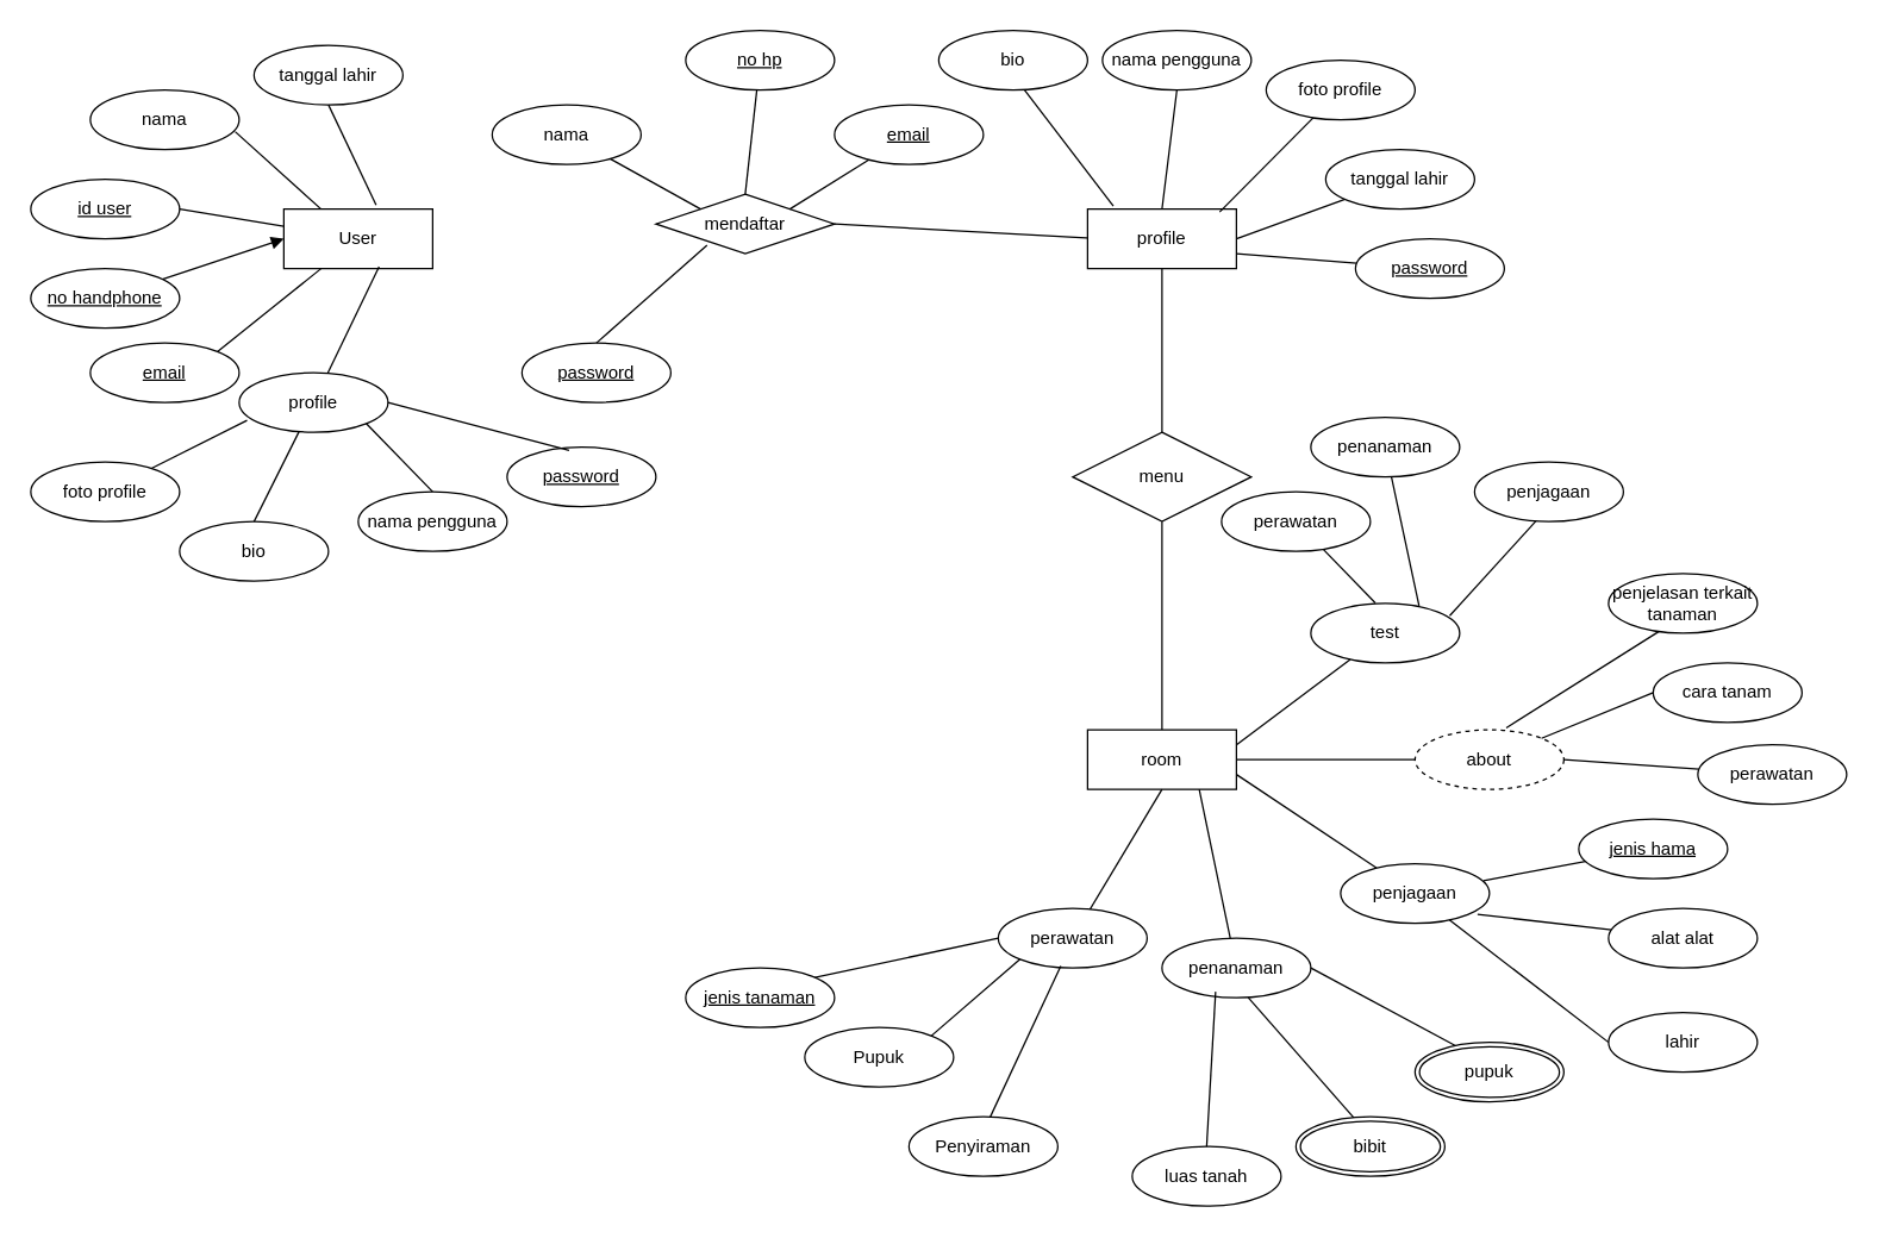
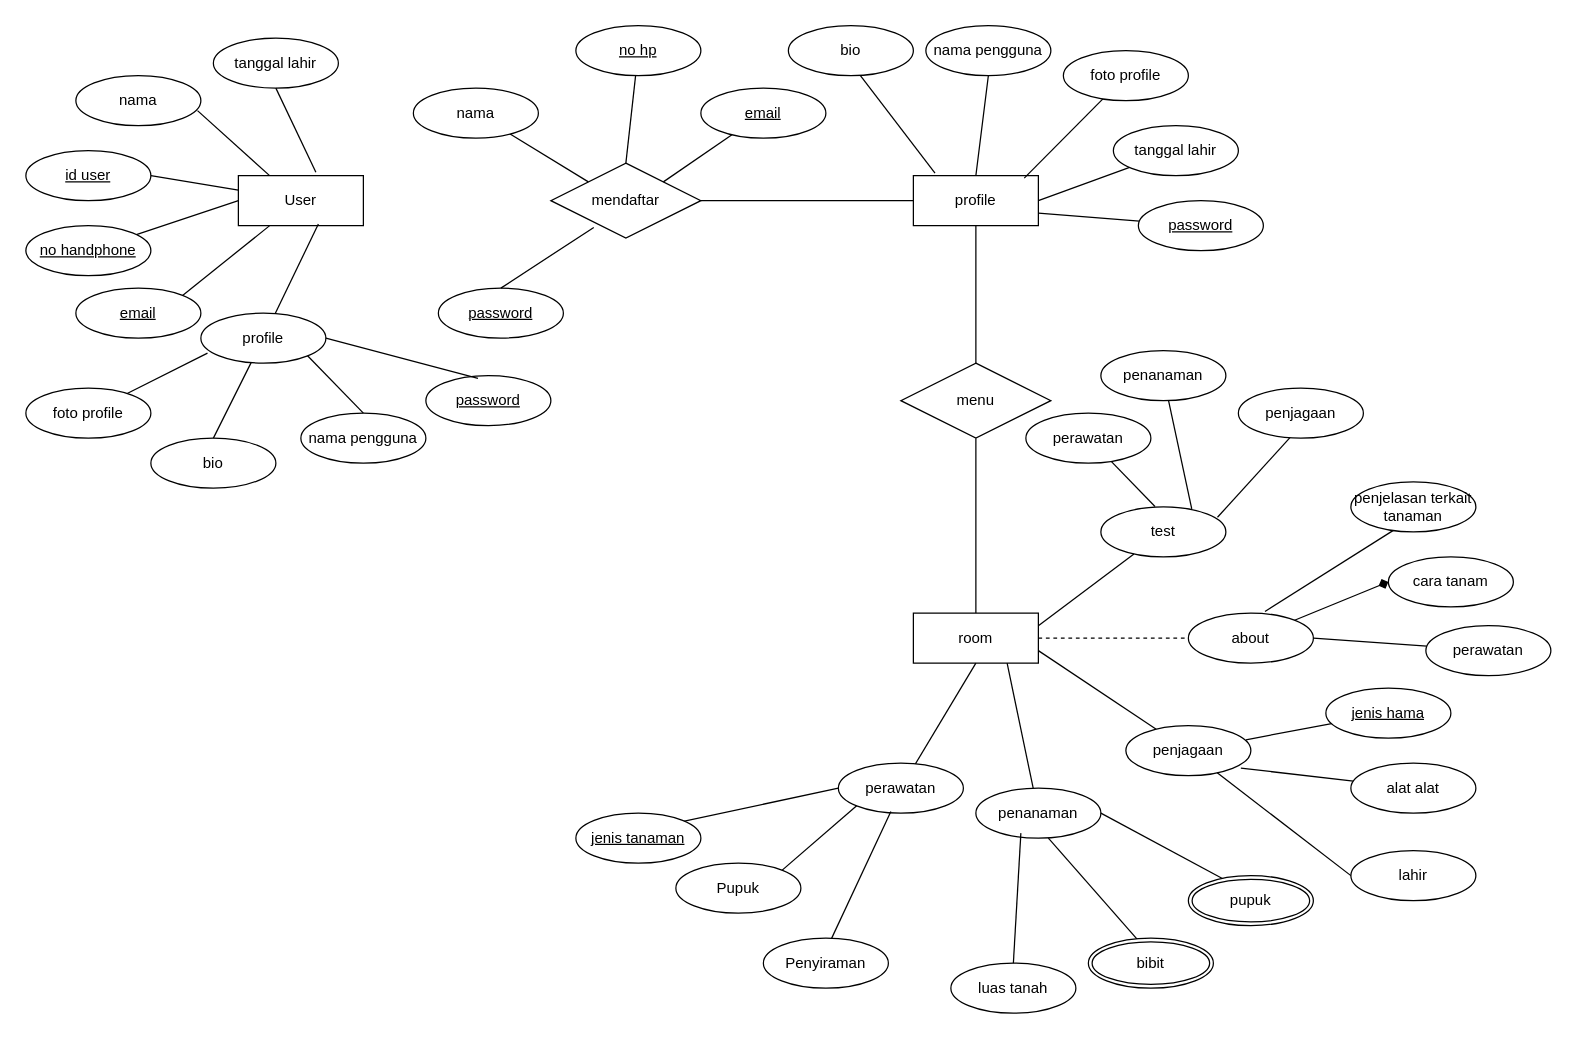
- <mxCell id="9" value="mendaftar" style="shape=rhombus;perimeter=rhombusPerimeter;whiteSpace=wrap;html=1;align=center;" parent="1" vertex="1"><mxGeometry x="440" y="130" width="120" height="40" as="geometry" /></mxCell>
+ <mxCell id="9" value="mendaftar" style="shape=rhombus;perimeter=rhombusPerimeter;whiteSpace=wrap;html=1;align=center;" parent="1" vertex="1"><mxGeometry x="440" y="130" width="120" height="60" as="geometry" /></mxCell>
- <mxCell id="10" value="" style="endArrow=block;html=1;rounded=0;entryX=0;entryY=0.5;entryDx=0;entryDy=0;" parent="1" source="12" target="2" edge="1"><mxGeometry relative="1" as="geometry"><mxPoint x="60" y="210" as="sourcePoint" /><mxPoint x="200" y="170" as="targetPoint" /></mxGeometry></mxCell>
+ <mxCell id="10" value="" style="endArrow=none;html=1;rounded=0;entryX=0;entryY=0.5;entryDx=0;entryDy=0;" parent="1" source="12" target="2" edge="1"><mxGeometry relative="1" as="geometry"><mxPoint x="60" y="210" as="sourcePoint" /><mxPoint x="200" y="170" as="targetPoint" /></mxGeometry></mxCell>
- <mxCell id="80" value="" style="endArrow=none;html=1;rounded=0;entryX=0;entryY=0.5;entryDx=0;entryDy=0;" edge="1" parent="1" source="52" target="79"><mxGeometry relative="1" as="geometry"><mxPoint x="850" y="370" as="sourcePoint" /><mxPoint x="1010" y="370" as="targetPoint" /></mxGeometry></mxCell>
+ <mxCell id="80" value="" style="endArrow=diamond;html=1;rounded=0;entryX=0;entryY=0.5;entryDx=0;entryDy=0;" edge="1" parent="1" source="52" target="79"><mxGeometry relative="1" as="geometry"><mxPoint x="850" y="370" as="sourcePoint" /><mxPoint x="1010" y="370" as="targetPoint" /></mxGeometry></mxCell>
- <mxCell id="51" value="" style="endArrow=none;html=1;rounded=0;exitX=1;exitY=0.5;exitDx=0;exitDy=0;entryX=0;entryY=0.5;entryDx=0;entryDy=0;" parent="1" source="48" target="52" edge="1"><mxGeometry relative="1" as="geometry"><mxPoint x="840" y="520" as="sourcePoint" /><mxPoint x="910" y="490" as="targetPoint" /></mxGeometry></mxCell>
+ <mxCell id="51" value="" style="endArrow=none;html=1;rounded=0;exitX=1;exitY=0.5;exitDx=0;exitDy=0;entryX=0;entryY=0.5;entryDx=0;entryDy=0;dashed=1;" parent="1" source="48" target="52" edge="1"><mxGeometry relative="1" as="geometry"><mxPoint x="840" y="520" as="sourcePoint" /><mxPoint x="910" y="490" as="targetPoint" /></mxGeometry></mxCell>
- <mxCell id="52" value="about" style="ellipse;whiteSpace=wrap;html=1;align=center;dashed=1;" parent="1" vertex="1"><mxGeometry x="950" y="490" width="100" height="40" as="geometry" /></mxCell>
+ <mxCell id="52" value="about" style="ellipse;whiteSpace=wrap;html=1;align=center;" parent="1" vertex="1"><mxGeometry x="950" y="490" width="100" height="40" as="geometry" /></mxCell>
